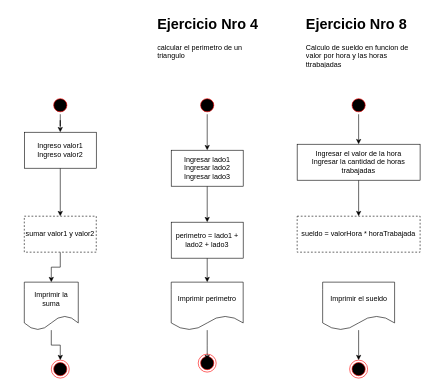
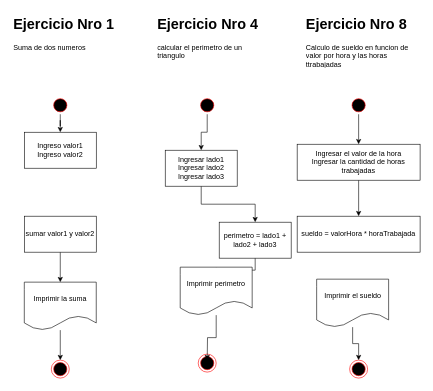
+ <mxCell id="28" value="&lt;h1 style=&quot;margin-top: 0px;&quot;&gt;Ejercicio Nro 1&lt;br&gt;&lt;/h1&gt;&lt;p&gt;Suma de dos numeros&lt;br&gt;&lt;/p&gt;" style="text;html=1;whiteSpace=wrap;overflow=hidden;rounded=0;" vertex="1" parent="1"><mxGeometry x="20" y="20" width="180" height="90" as="geometry" /></mxCell>
- <mxCell id="17" value="&lt;div&gt;Ingresar lado1&lt;/div&gt;&lt;div&gt;Ingresar lado2&lt;/div&gt;&lt;div&gt;Ingresar lado3&lt;br&gt;&lt;/div&gt;" style="rounded=0;whiteSpace=wrap;html=1;" vertex="1" parent="1"><mxGeometry x="285" y="250" width="120" height="60" as="geometry" /></mxCell>
+ <mxCell id="17" value="&lt;div&gt;Ingresar lado1&lt;/div&gt;&lt;div&gt;Ingresar lado2&lt;/div&gt;&lt;div&gt;Ingresar lado3&lt;br&gt;&lt;/div&gt;" style="rounded=0;whiteSpace=wrap;html=1;" vertex="1" parent="1"><mxGeometry x="275" y="250" width="120" height="60" as="geometry" /></mxCell>
- <mxCell id="7" value="" style="edgeStyle=orthogonalEdgeStyle;rounded=0;orthogonalLoop=1;jettySize=auto;html=1;" edge="1" parent="1" source="8" target="6"><mxGeometry relative="1" as="geometry" /></mxCell>
- <mxCell id="6" value="sumar valor1 y valor2" style="rounded=0;whiteSpace=wrap;html=1;dashed=1;" vertex="1" parent="1"><mxGeometry x="40" y="360" width="120" height="60" as="geometry" /></mxCell>
+ <mxCell id="6" value="sumar valor1 y valor2" style="rounded=0;whiteSpace=wrap;html=1;" vertex="1" parent="1"><mxGeometry x="40" y="360" width="120" height="60" as="geometry" /></mxCell>
- <mxCell id="23" value="sueldo = valorHora * horaTrabajada" style="rounded=0;whiteSpace=wrap;html=1;dashed=1;" vertex="1" parent="1"><mxGeometry x="495" y="360" width="205" height="60" as="geometry" /></mxCell>
+ <mxCell id="23" value="sueldo = valorHora * horaTrabajada" style="rounded=0;whiteSpace=wrap;html=1;" vertex="1" parent="1"><mxGeometry x="495" y="360" width="205" height="60" as="geometry" /></mxCell>
- <mxCell id="15" value="perimetro = lado1 + lado2 + lado3" style="rounded=0;whiteSpace=wrap;html=1;" vertex="1" parent="1"><mxGeometry x="285" y="370" width="120" height="60" as="geometry" /></mxCell>
+ <mxCell id="15" value="perimetro = lado1 + lado2 + lado3" style="rounded=0;whiteSpace=wrap;html=1;" vertex="1" parent="1"><mxGeometry x="365" y="370" width="120" height="60" as="geometry" /></mxCell>
- <mxCell id="10" value="Imprimir la suma" style="shape=document;whiteSpace=wrap;html=1;boundedLbl=1;" vertex="1" parent="1"><mxGeometry x="40" y="470" width="90" height="80" as="geometry" /></mxCell>
+ <mxCell id="10" value="Imprimir la suma" style="shape=document;whiteSpace=wrap;html=1;boundedLbl=1;" vertex="1" parent="1"><mxGeometry x="40" y="470" width="120" height="80" as="geometry" /></mxCell>
- <mxCell id="19" value="Imprimir perimetro" style="shape=document;whiteSpace=wrap;html=1;boundedLbl=1;" vertex="1" parent="1"><mxGeometry x="285" y="470" width="120" height="80" as="geometry" /></mxCell>
+ <mxCell id="19" value="Imprimir perimetro" style="shape=document;whiteSpace=wrap;html=1;boundedLbl=1;" vertex="1" parent="1"><mxGeometry x="300" y="445" width="120" height="80" as="geometry" /></mxCell>
- <mxCell id="27" value="Imprimir el sueldo" style="shape=document;whiteSpace=wrap;html=1;boundedLbl=1;" vertex="1" parent="1"><mxGeometry x="537.5" y="470" width="120" height="80" as="geometry" /></mxCell>
+ <mxCell id="27" value="Imprimir el sueldo" style="shape=document;whiteSpace=wrap;html=1;boundedLbl=1;" vertex="1" parent="1"><mxGeometry x="527.5" y="465" width="120" height="80" as="geometry" /></mxCell>
